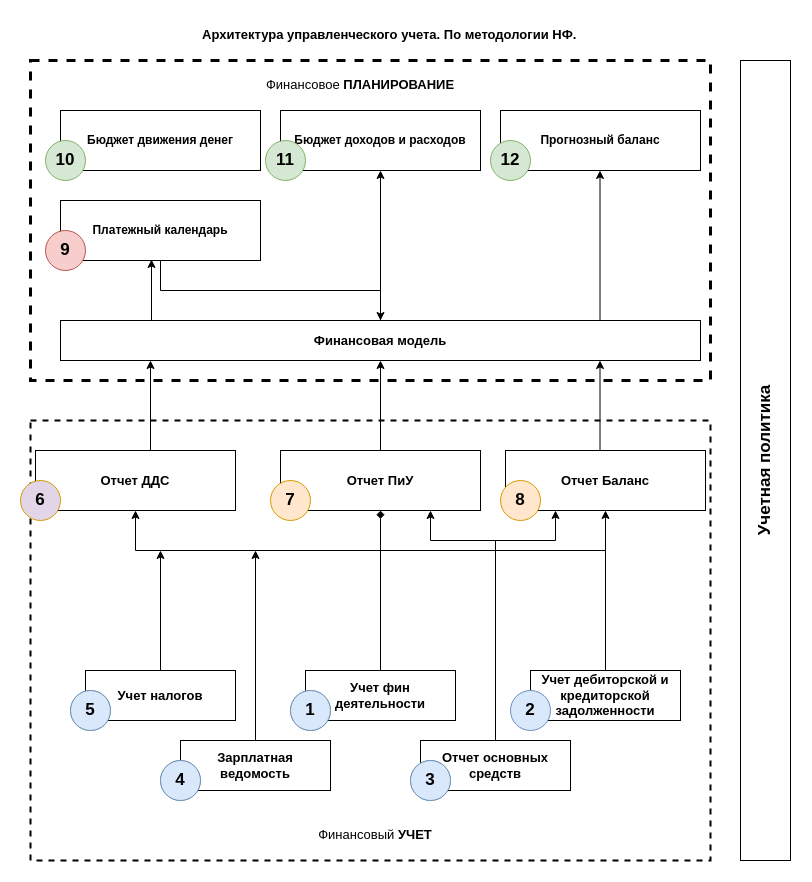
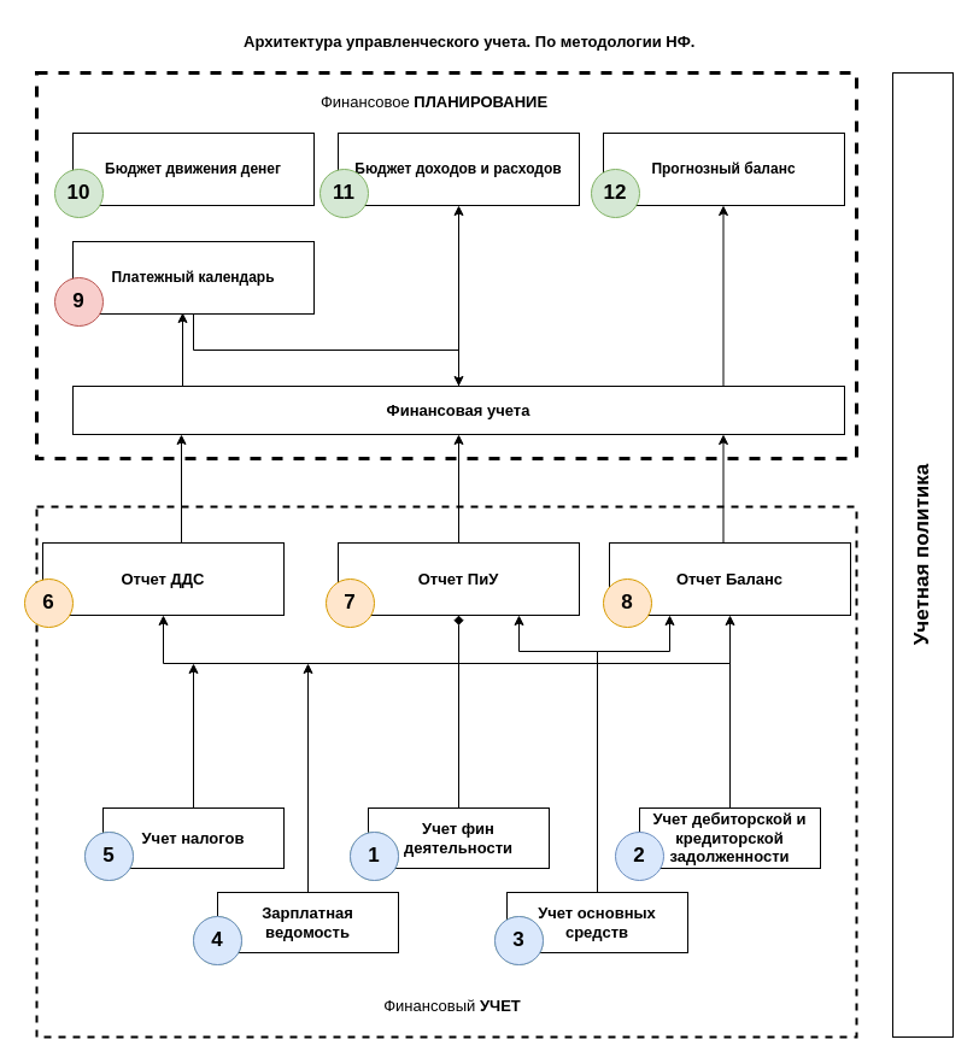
- <mxCell id="11" value="Финансовая модель" style="rounded=0;whiteSpace=wrap;html=1;labelBackgroundColor=default;strokeWidth=1;fontSize=13;fontStyle=1" vertex="1" parent="1"><mxGeometry x="60" y="320" width="640" height="40" as="geometry" /></mxCell>
+ <mxCell id="11" value="Финансовая учета" style="rounded=0;whiteSpace=wrap;html=1;labelBackgroundColor=default;strokeWidth=1;fontSize=13;fontStyle=1" vertex="1" parent="1"><mxGeometry x="60" y="320" width="640" height="40" as="geometry" /></mxCell>
- <mxCell id="40" value="6" style="ellipse;whiteSpace=wrap;html=1;aspect=fixed;labelBackgroundColor=none;strokeWidth=1;fontSize=17;fillColor=#e1d5e7;strokeColor=#d79b00;fontStyle=1;" vertex="1" parent="1"><mxGeometry x="20" y="480" width="40" height="40" as="geometry" /></mxCell>
+ <mxCell id="40" value="6" style="ellipse;whiteSpace=wrap;html=1;aspect=fixed;labelBackgroundColor=none;strokeWidth=1;fontSize=17;fillColor=#ffe6cc;strokeColor=#d79b00;fontStyle=1" vertex="1" parent="1"><mxGeometry x="20" y="480" width="40" height="40" as="geometry" /></mxCell>
- <mxCell id="30" value="Отчет основных средств" style="rounded=0;whiteSpace=wrap;html=1;labelBackgroundColor=default;strokeWidth=1;fontSize=13;fontStyle=1" vertex="1" parent="1"><mxGeometry x="420" y="740" width="150" height="50" as="geometry" /></mxCell>
+ <mxCell id="30" value="Учет основных средств" style="rounded=0;whiteSpace=wrap;html=1;labelBackgroundColor=default;strokeWidth=1;fontSize=13;fontStyle=1" vertex="1" parent="1"><mxGeometry x="420" y="740" width="150" height="50" as="geometry" /></mxCell>
